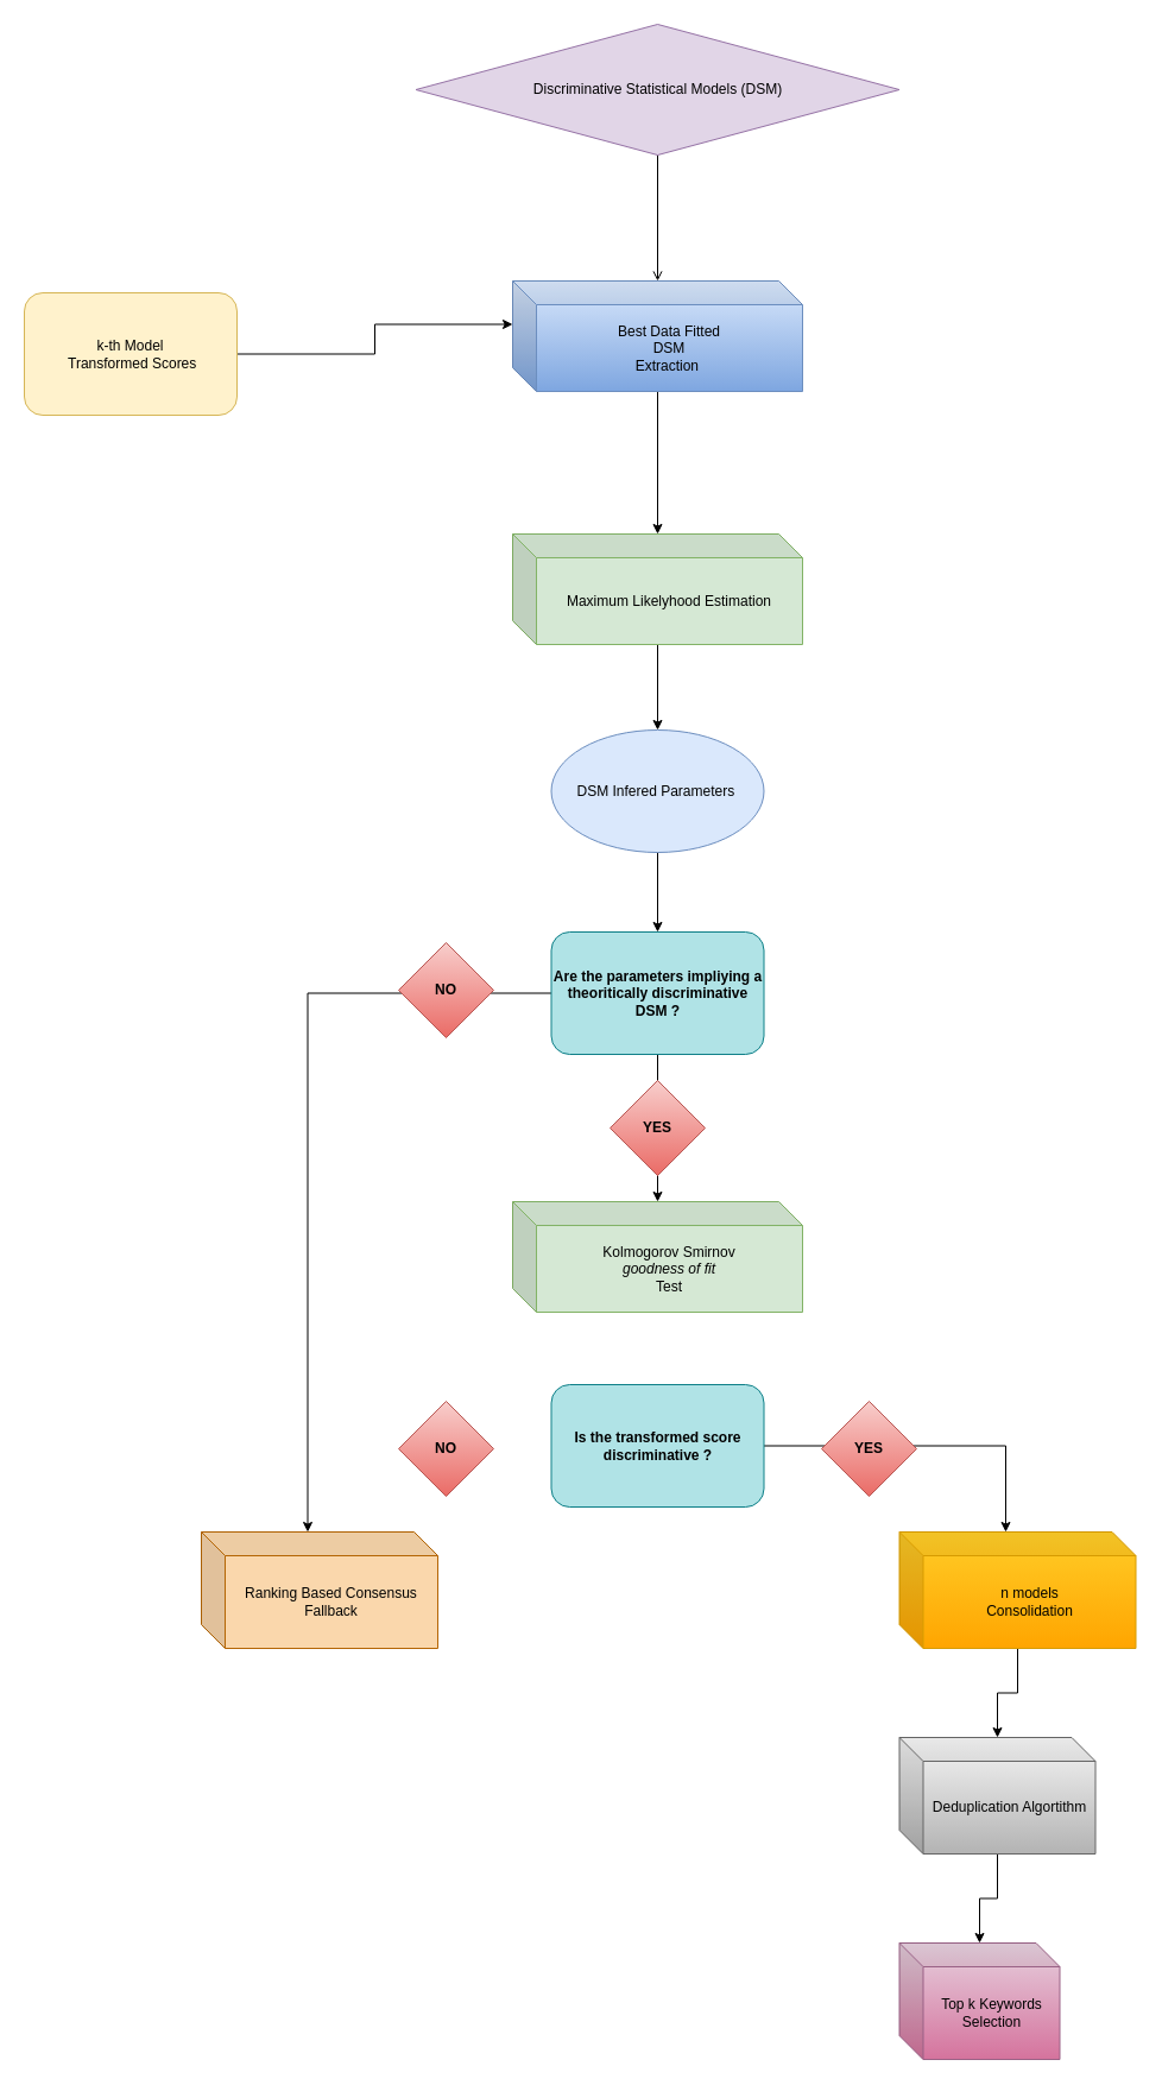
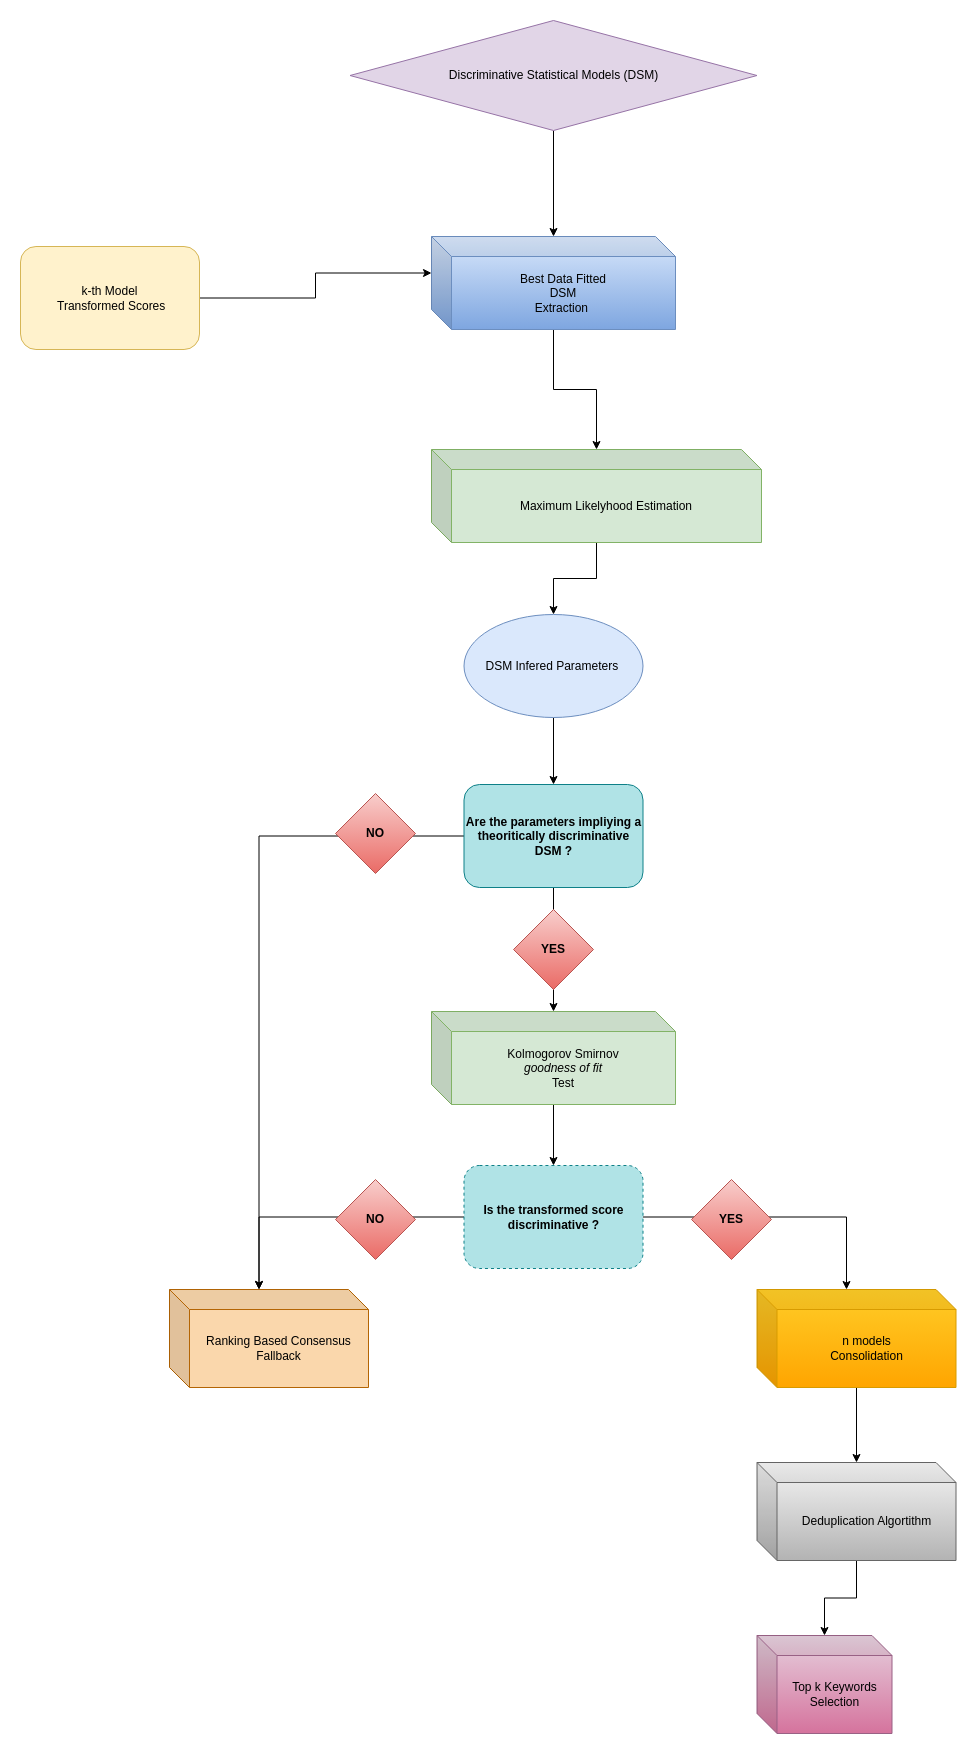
- <mxCell id="4" style="edgeStyle=orthogonalEdgeStyle;rounded=0;orthogonalLoop=1;jettySize=auto;html=1;endArrow=open;" edge="1" parent="1" source="5" target="27"><mxGeometry relative="1" as="geometry" /></mxCell>
+ <mxCell id="4" style="edgeStyle=orthogonalEdgeStyle;rounded=0;orthogonalLoop=1;jettySize=auto;html=1;" edge="1" parent="1" source="5" target="27"><mxGeometry relative="1" as="geometry" /></mxCell>
- <mxCell id="3" value="Maximum Likelyhood Estimation" style="shape=cube;whiteSpace=wrap;html=1;boundedLbl=1;backgroundOutline=1;darkOpacity=0.05;darkOpacity2=0.1;fillColor=#d5e8d4;strokeColor=#82b366;" parent="1" vertex="1"><mxGeometry x="431" y="449" width="244" height="93" as="geometry" /></mxCell>
+ <mxCell id="3" value="Maximum Likelyhood Estimation" style="shape=cube;whiteSpace=wrap;html=1;boundedLbl=1;backgroundOutline=1;darkOpacity=0.05;darkOpacity2=0.1;fillColor=#d5e8d4;strokeColor=#82b366;" parent="1" vertex="1"><mxGeometry x="431" y="449" width="330" height="93" as="geometry" /></mxCell>
+ <mxCell id="10" style="edgeStyle=orthogonalEdgeStyle;rounded=0;orthogonalLoop=1;jettySize=auto;html=1;entryX=0.5;entryY=0;entryDx=0;entryDy=0;" parent="1" source="11" target="14" edge="1"><mxGeometry relative="1" as="geometry" /></mxCell>
+ <mxCell id="12" style="edgeStyle=orthogonalEdgeStyle;rounded=0;orthogonalLoop=1;jettySize=auto;html=1;entryX=0;entryY=0;entryDx=89.5;entryDy=0;entryPerimeter=0;" parent="1" source="14" target="15" edge="1"><mxGeometry relative="1" as="geometry" /></mxCell>
- <mxCell id="14" value="&lt;b&gt;Is the transformed score discriminative ?&lt;/b&gt;" style="rounded=1;whiteSpace=wrap;html=1;fillColor=#b0e3e6;strokeColor=#0e8088;" parent="1" vertex="1"><mxGeometry x="463.5" y="1165" width="179" height="103" as="geometry" /></mxCell>
+ <mxCell id="14" value="&lt;b&gt;Is the transformed score discriminative ?&lt;/b&gt;" style="rounded=1;whiteSpace=wrap;html=1;fillColor=#b0e3e6;strokeColor=#0e8088;dashed=1;" parent="1" vertex="1"><mxGeometry x="463.5" y="1165" width="179" height="103" as="geometry" /></mxCell>
- <mxCell id="21" value="Deduplication Algortithm" style="shape=cube;whiteSpace=wrap;html=1;boundedLbl=1;backgroundOutline=1;darkOpacity=0.05;darkOpacity2=0.1;fillColor=#f5f5f5;strokeColor=#666666;gradientColor=#b3b3b3;" parent="1" vertex="1"><mxGeometry x="756.5" y="1462" width="165" height="98" as="geometry" /></mxCell>
+ <mxCell id="21" value="Deduplication Algortithm" style="shape=cube;whiteSpace=wrap;html=1;boundedLbl=1;backgroundOutline=1;darkOpacity=0.05;darkOpacity2=0.1;fillColor=#f5f5f5;strokeColor=#666666;gradientColor=#b3b3b3;" parent="1" vertex="1"><mxGeometry x="756.5" y="1462" width="199" height="98" as="geometry" /></mxCell>
